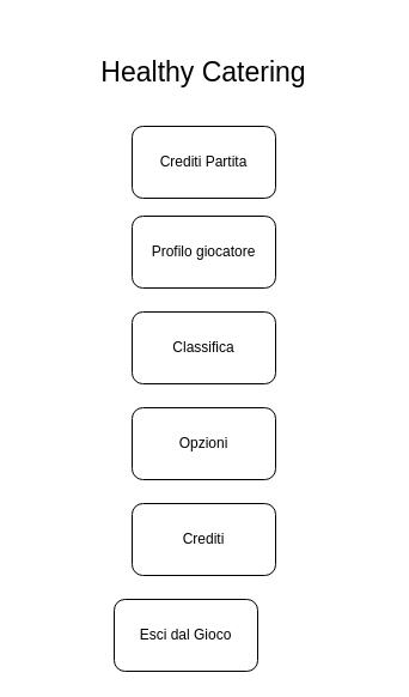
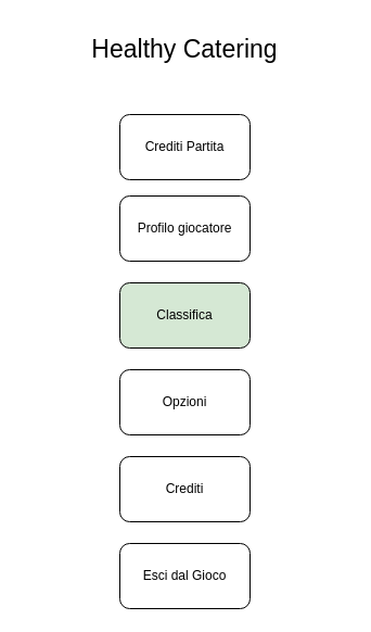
- <mxCell id="4" value="&lt;font style=&quot;font-size: 23px&quot;&gt;Healthy Catering&lt;/font&gt;" style="text;html=1;strokeColor=none;fillColor=none;align=center;verticalAlign=middle;whiteSpace=wrap;rounded=0;" parent="1" vertex="1"><mxGeometry x="20" y="35" width="300" height="50" as="geometry" /></mxCell>
+ <mxCell id="4" value="&lt;font style=&quot;font-size: 23px&quot;&gt;Healthy Catering&lt;/font&gt;" style="text;html=1;strokeColor=none;fillColor=none;align=center;verticalAlign=middle;whiteSpace=wrap;rounded=0;" parent="1" vertex="1"><mxGeometry x="20" y="20" width="300" height="50" as="geometry" /></mxCell>
- <mxCell id="5" value="Classifica" style="rounded=1;whiteSpace=wrap;html=1;" vertex="1" parent="1"><mxGeometry x="110" y="260" width="120" height="60" as="geometry" /></mxCell>
+ <mxCell id="5" value="Classifica" style="rounded=1;whiteSpace=wrap;html=1;fillColor=#d5e8d4;" vertex="1" parent="1"><mxGeometry x="110" y="260" width="120" height="60" as="geometry" /></mxCell>
- <mxCell id="8" value="Esci dal Gioco" style="rounded=1;whiteSpace=wrap;html=1;" vertex="1" parent="1"><mxGeometry x="95" y="500" width="120" height="60" as="geometry" /></mxCell>
+ <mxCell id="8" value="Esci dal Gioco" style="rounded=1;whiteSpace=wrap;html=1;" vertex="1" parent="1"><mxGeometry x="110" y="500" width="120" height="60" as="geometry" /></mxCell>
